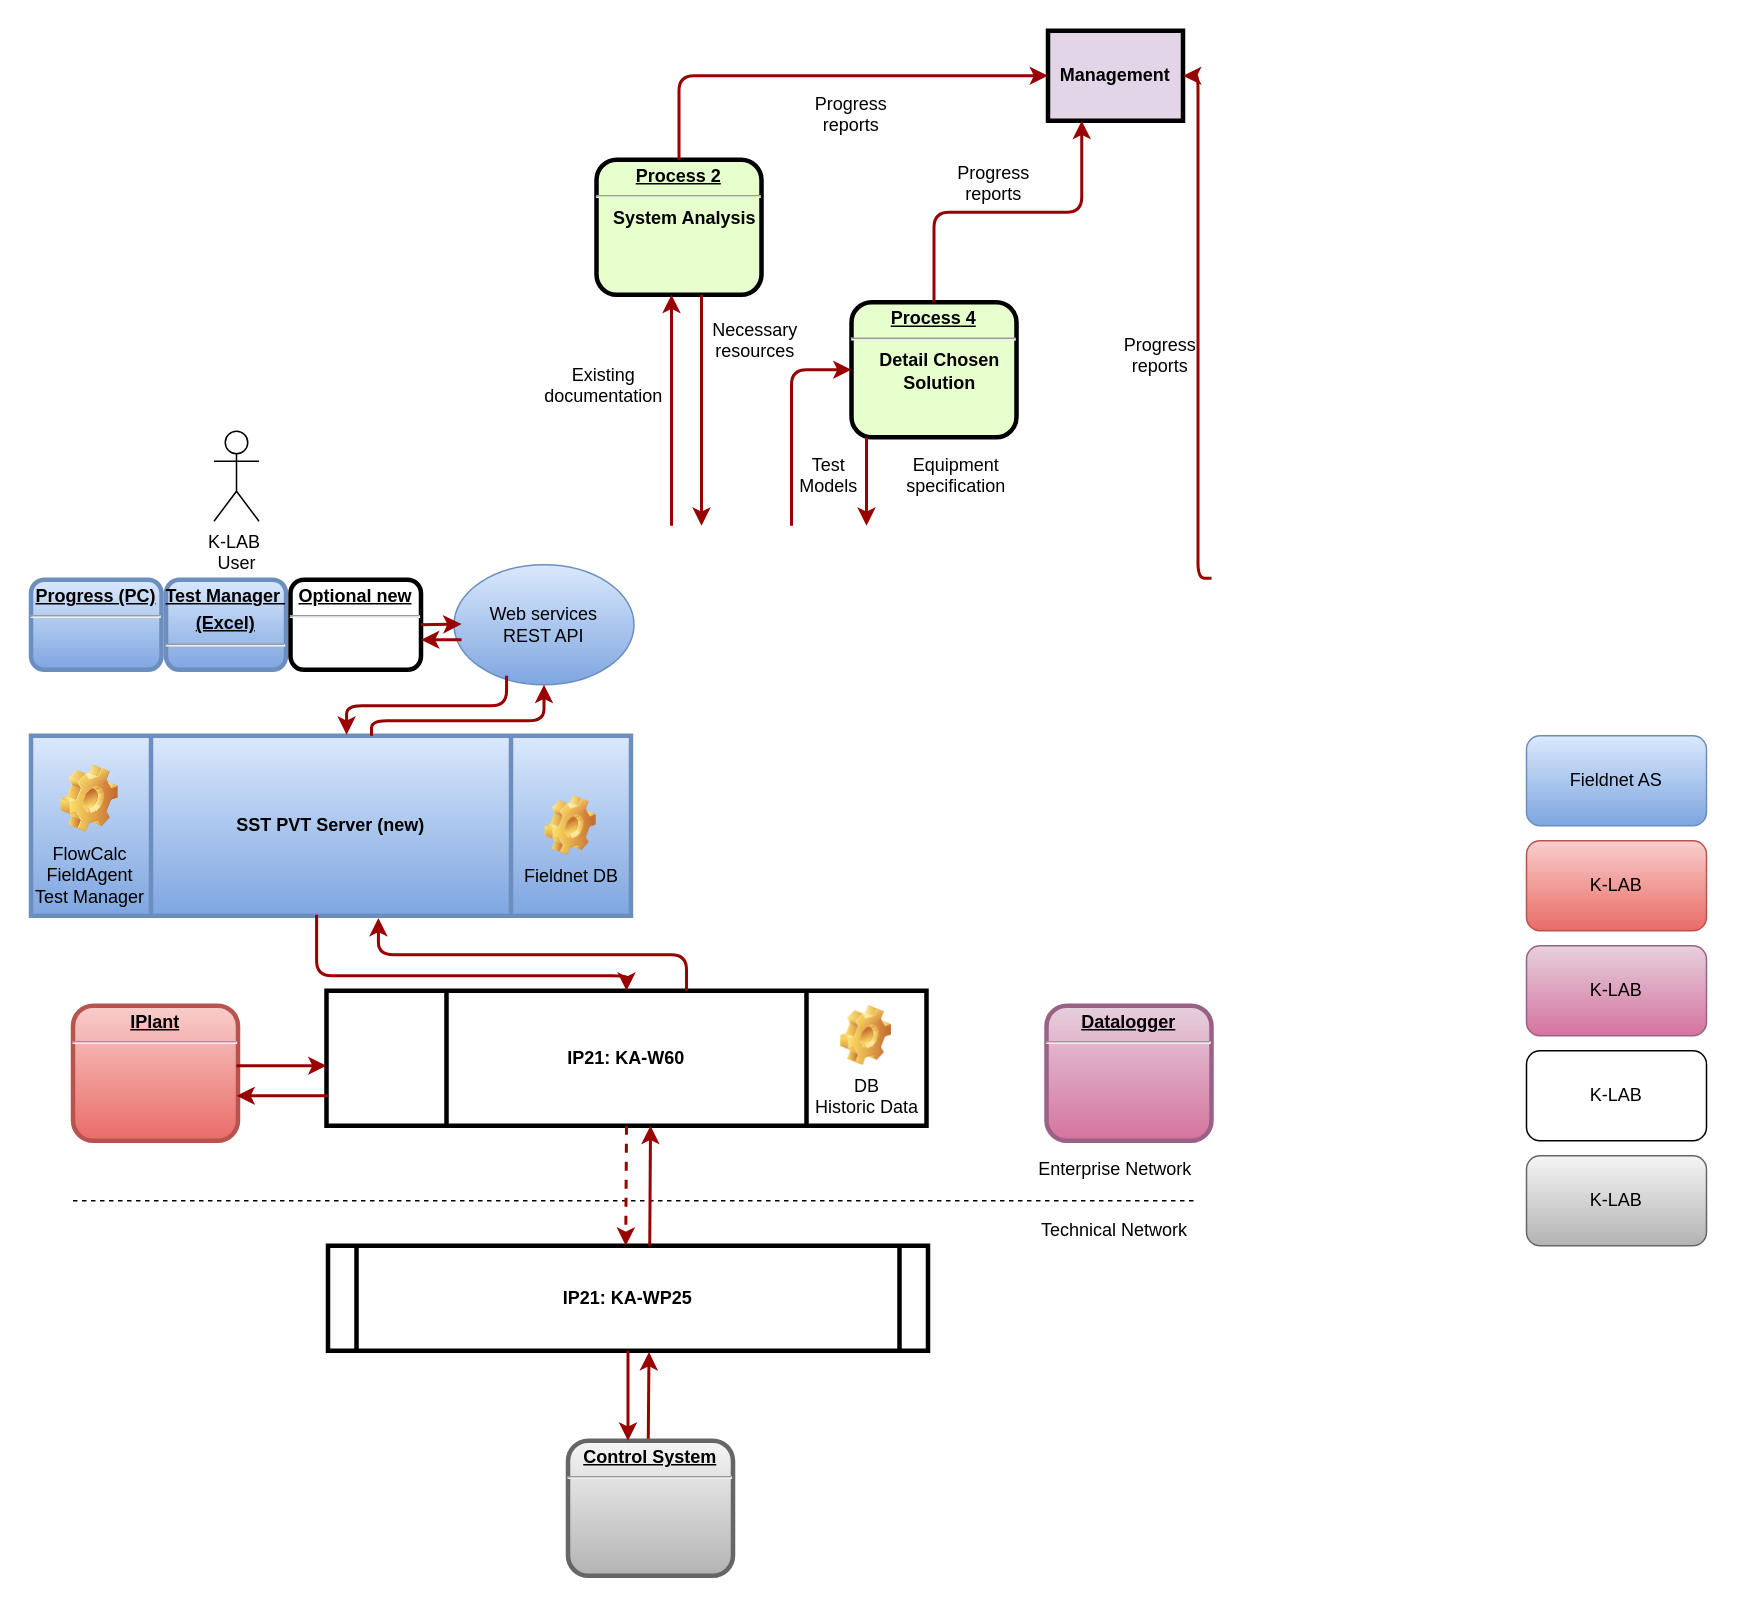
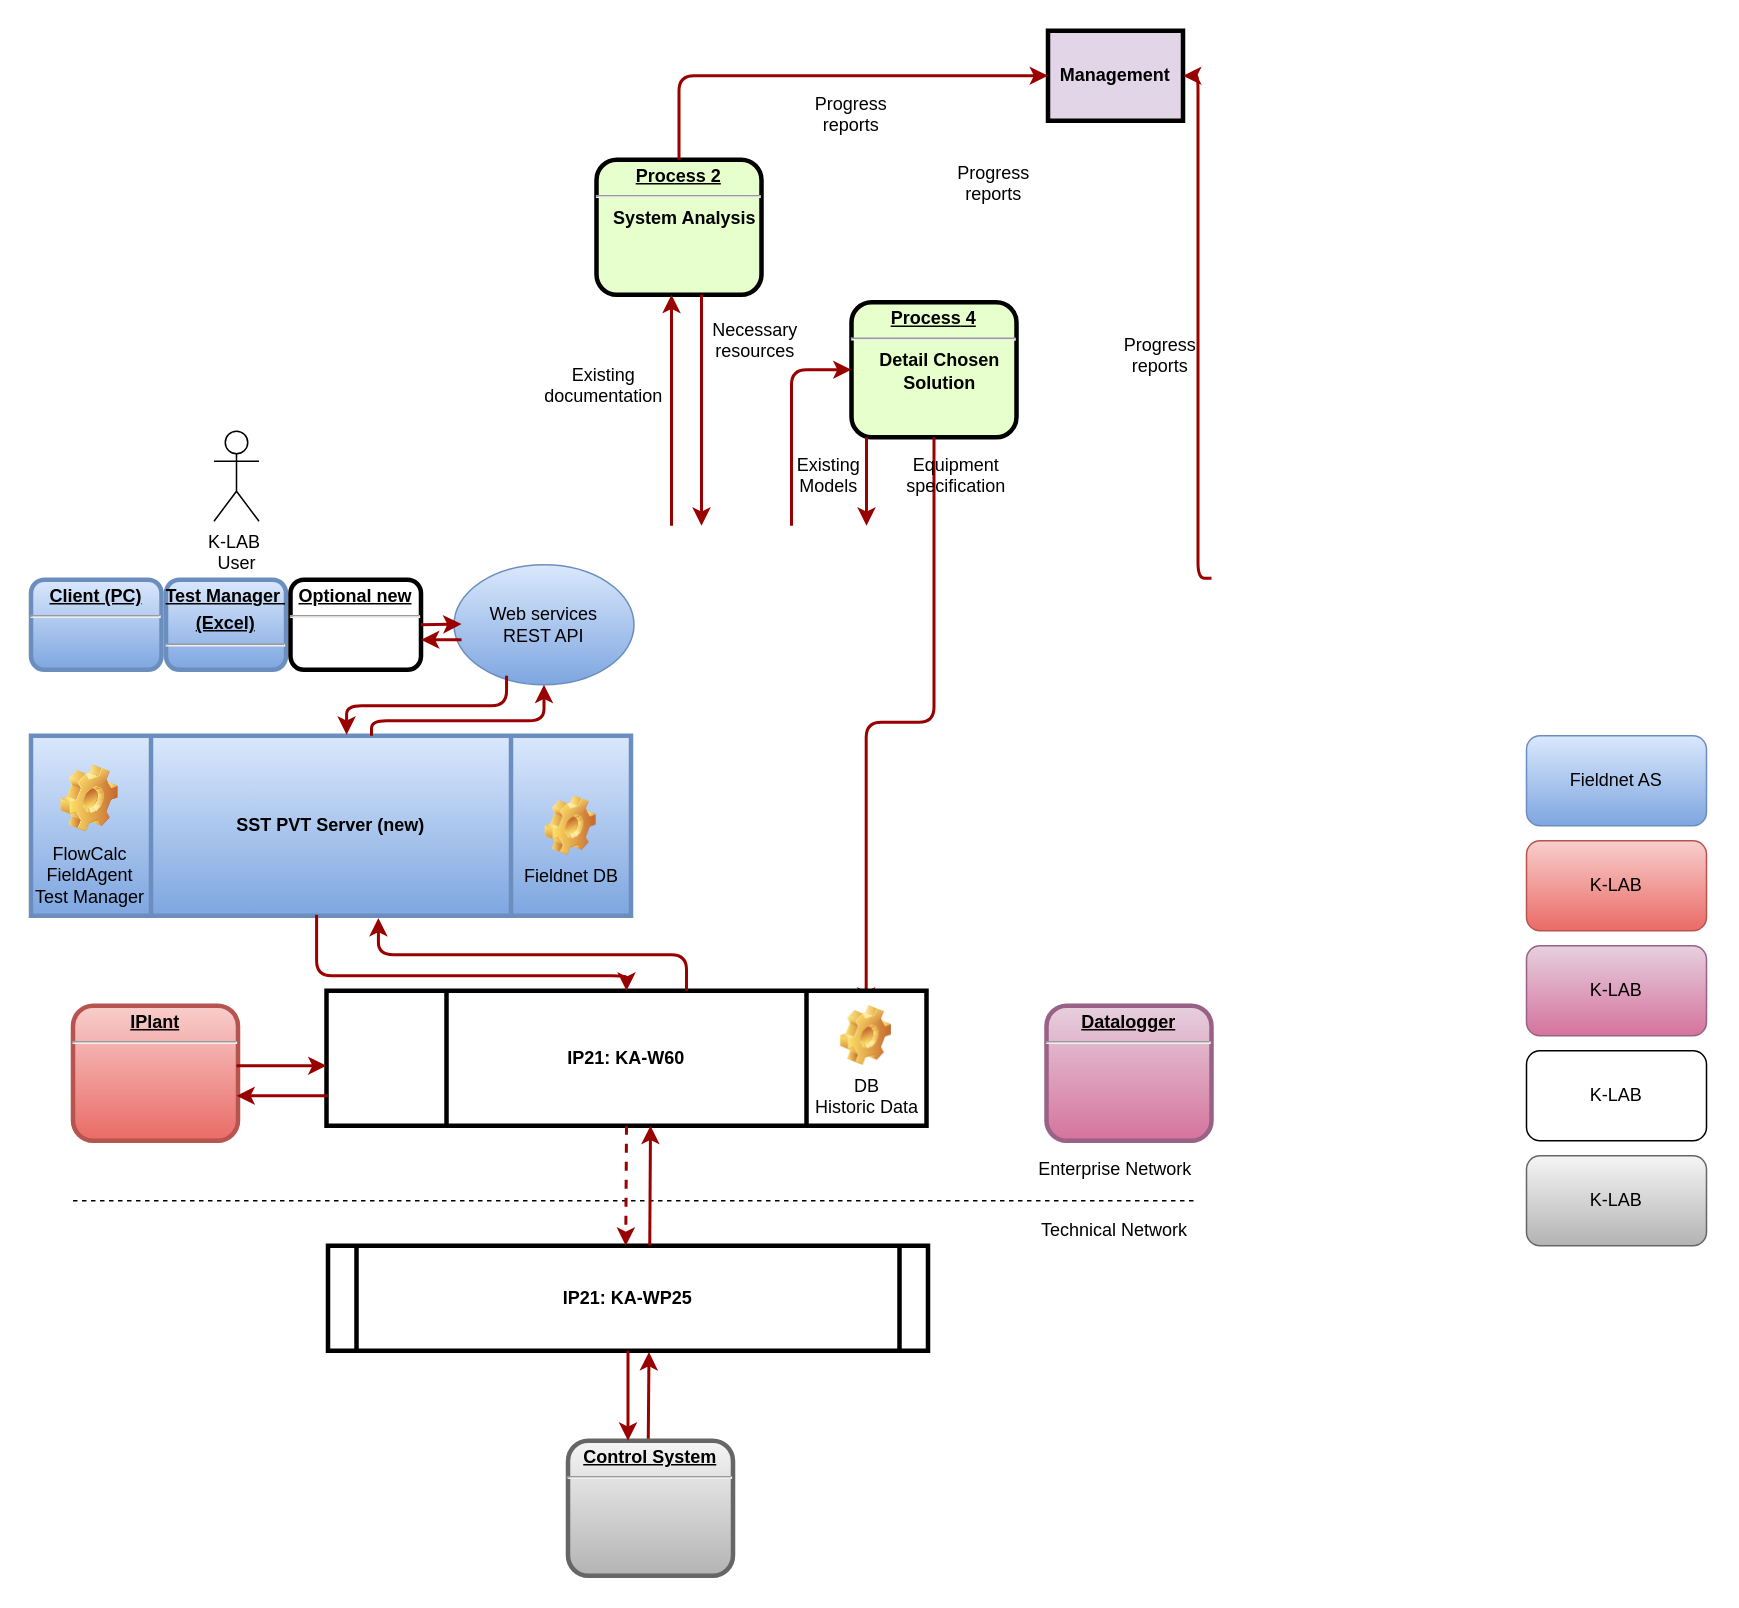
- <mxCell id="13" value="" style="edgeStyle=elbowEdgeStyle;elbow=vertical;entryX=0.25;entryY=1;strokeColor=#990000;strokeWidth=2" parent="1" source="3" target="4" edge="1"><mxGeometry width="100" height="100" relative="1" as="geometry"><mxPoint x="537" y="210" as="sourcePoint" /><mxPoint x="637" y="110" as="targetPoint" /></mxGeometry></mxCell>
+ <mxCell id="13" value="" style="edgeStyle=elbowEdgeStyle;elbow=vertical;strokeColor=#990000;strokeWidth=2;" parent="1" source="3" target="33" edge="1"><mxGeometry width="100" height="100" relative="1" as="geometry"><mxPoint x="537" y="210" as="sourcePoint" /><mxPoint x="637" y="110" as="targetPoint" /></mxGeometry></mxCell>
- <mxCell id="17" value="Test&#10;Models" style="text;spacingTop=-5;align=center" parent="1" vertex="1"><mxGeometry x="537" y="301" width="30" height="20" as="geometry" /></mxCell>
+ <mxCell id="17" value="Existing&#10;Models" style="text;spacingTop=-5;align=center" parent="1" vertex="1"><mxGeometry x="537" y="301" width="30" height="20" as="geometry" /></mxCell>
- <mxCell id="44" value="&lt;p style=&quot;margin: 0px ; margin-top: 4px ; text-align: center ; text-decoration: underline&quot;&gt;Progress (PC)&lt;/p&gt;&lt;hr&gt;&lt;p style=&quot;margin: 0px ; margin-left: 8px&quot;&gt;&lt;br&gt;&lt;/p&gt;" style="verticalAlign=middle;align=center;overflow=fill;fontSize=12;fontFamily=Helvetica;html=1;rounded=1;fontStyle=1;strokeWidth=3;fillColor=#dae8fc;gradientColor=#7ea6e0;strokeColor=#6c8ebf;" vertex="1" parent="1"><mxGeometry x="20" y="386" width="87" height="60" as="geometry" /></mxCell>
+ <mxCell id="44" value="&lt;p style=&quot;margin: 0px ; margin-top: 4px ; text-align: center ; text-decoration: underline&quot;&gt;Client (PC)&lt;/p&gt;&lt;hr&gt;&lt;p style=&quot;margin: 0px ; margin-left: 8px&quot;&gt;&lt;br&gt;&lt;/p&gt;" style="verticalAlign=middle;align=center;overflow=fill;fontSize=12;fontFamily=Helvetica;html=1;rounded=1;fontStyle=1;strokeWidth=3;fillColor=#dae8fc;gradientColor=#7ea6e0;strokeColor=#6c8ebf;" vertex="1" parent="1"><mxGeometry x="20" y="386" width="87" height="60" as="geometry" /></mxCell>
